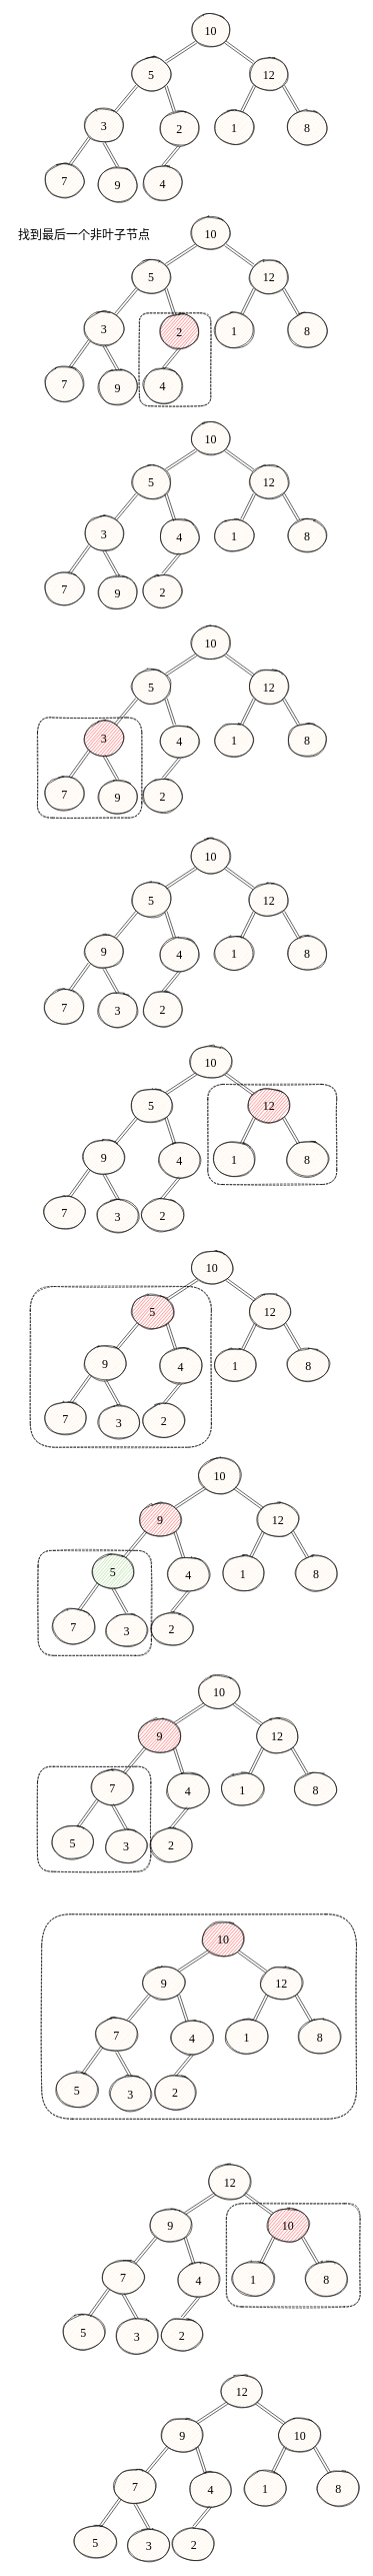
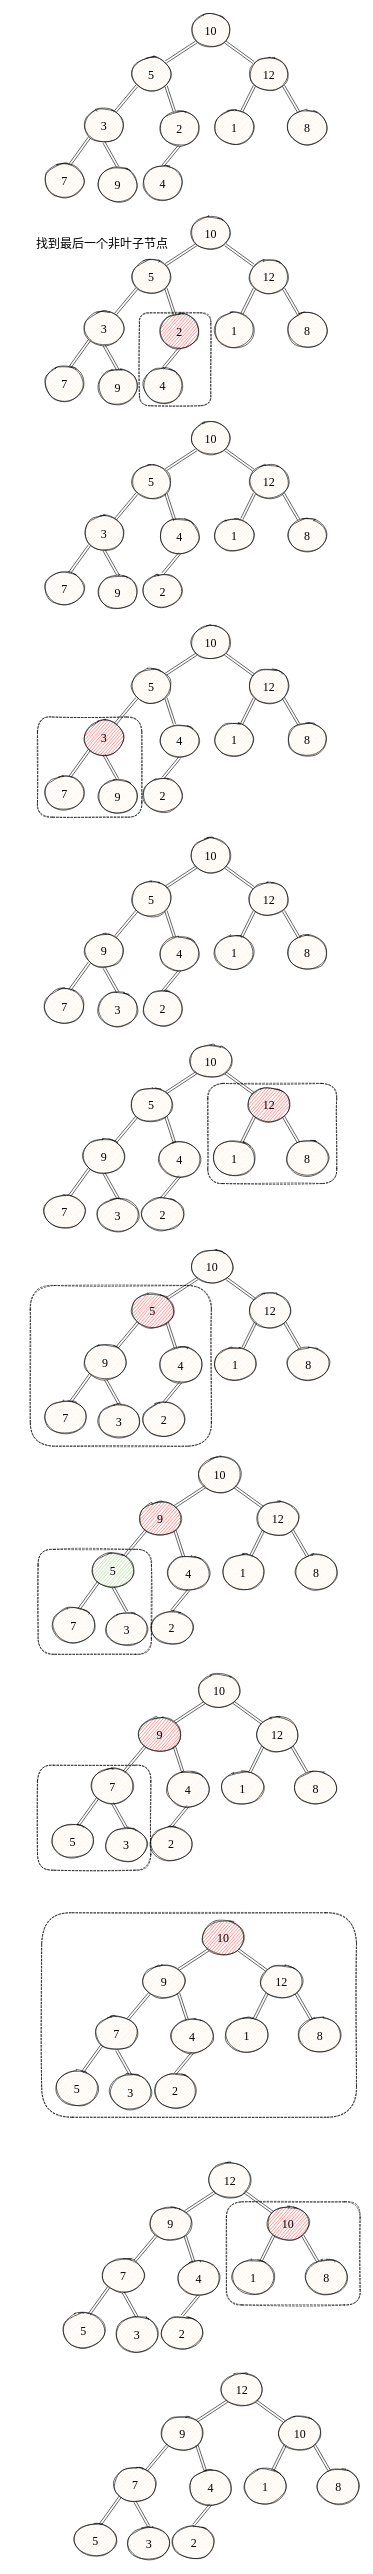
- <mxCell id="80" value="找到最后一个非叶子节点" style="text;html=1;strokeColor=none;fillColor=none;align=center;verticalAlign=middle;whiteSpace=wrap;rounded=0;shadow=0;sketch=1;fontFamily=Comic Sans MS;fontSize=20;" vertex="1" parent="1"><mxGeometry x="20" y="372" width="240" height="33" as="geometry" /></mxCell>
+ <mxCell id="80" value="找到最后一个非叶子节点" style="text;html=1;strokeColor=none;fillColor=none;align=center;verticalAlign=middle;whiteSpace=wrap;rounded=0;shadow=0;sketch=1;fontFamily=Comic Sans MS;fontSize=20;" vertex="1" parent="1"><mxGeometry x="50" y="387" width="240" height="33" as="geometry" /></mxCell>
